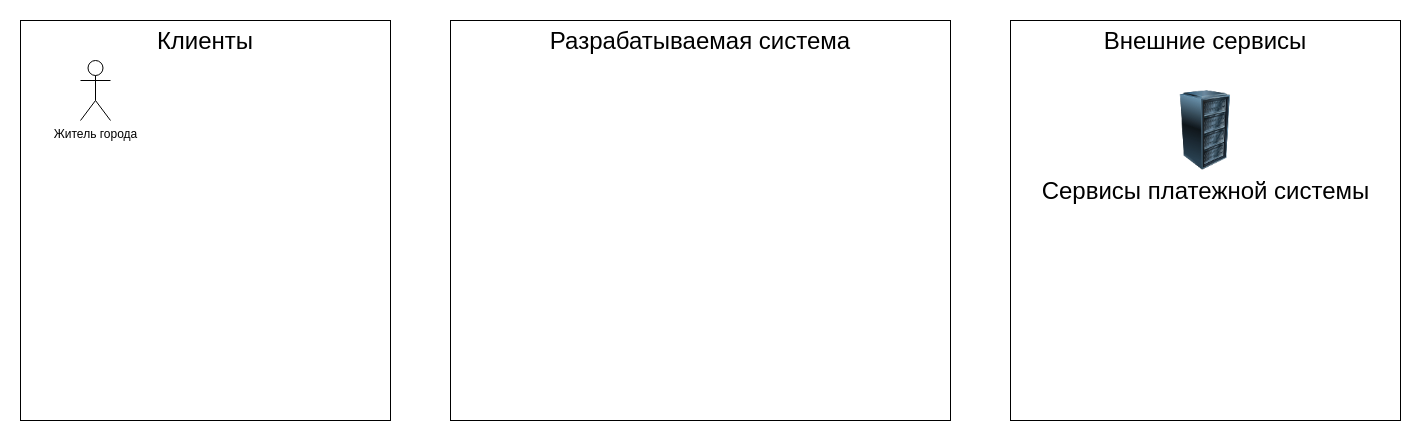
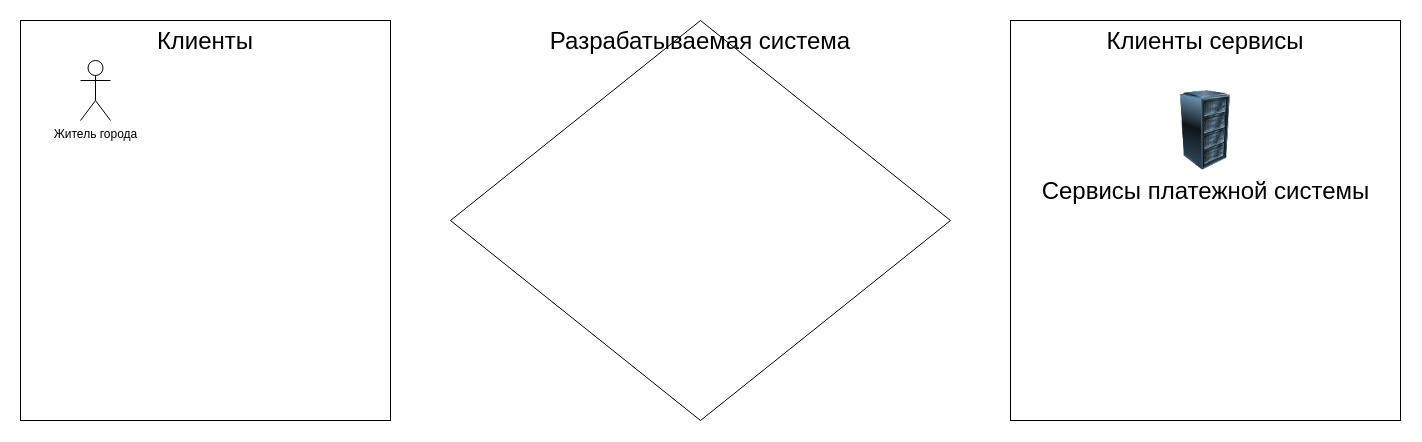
- <mxCell id="2" value="Внешние сервисы" style="rounded=0;whiteSpace=wrap;html=1;fontSize=24;verticalAlign=top;" vertex="1" parent="1"><mxGeometry x="1010" y="20" width="390" height="400" as="geometry" /></mxCell>
+ <mxCell id="2" value="Клиенты сервисы" style="rounded=0;whiteSpace=wrap;html=1;fontSize=24;verticalAlign=top;" vertex="1" parent="1"><mxGeometry x="1010" y="20" width="390" height="400" as="geometry" /></mxCell>
- <mxCell id="3" value="Разрабатываемая система" style="rounded=0;whiteSpace=wrap;html=1;verticalAlign=top;fontSize=24;" vertex="1" parent="1"><mxGeometry x="450" y="20" width="500" height="400" as="geometry" /></mxCell>
+ <mxCell id="3" value="Разрабатываемая система" style="rhombus;whiteSpace=wrap;html=1;verticalAlign=top;fontSize=24;" vertex="1" parent="1"><mxGeometry x="450" y="20" width="500" height="400" as="geometry" /></mxCell>
